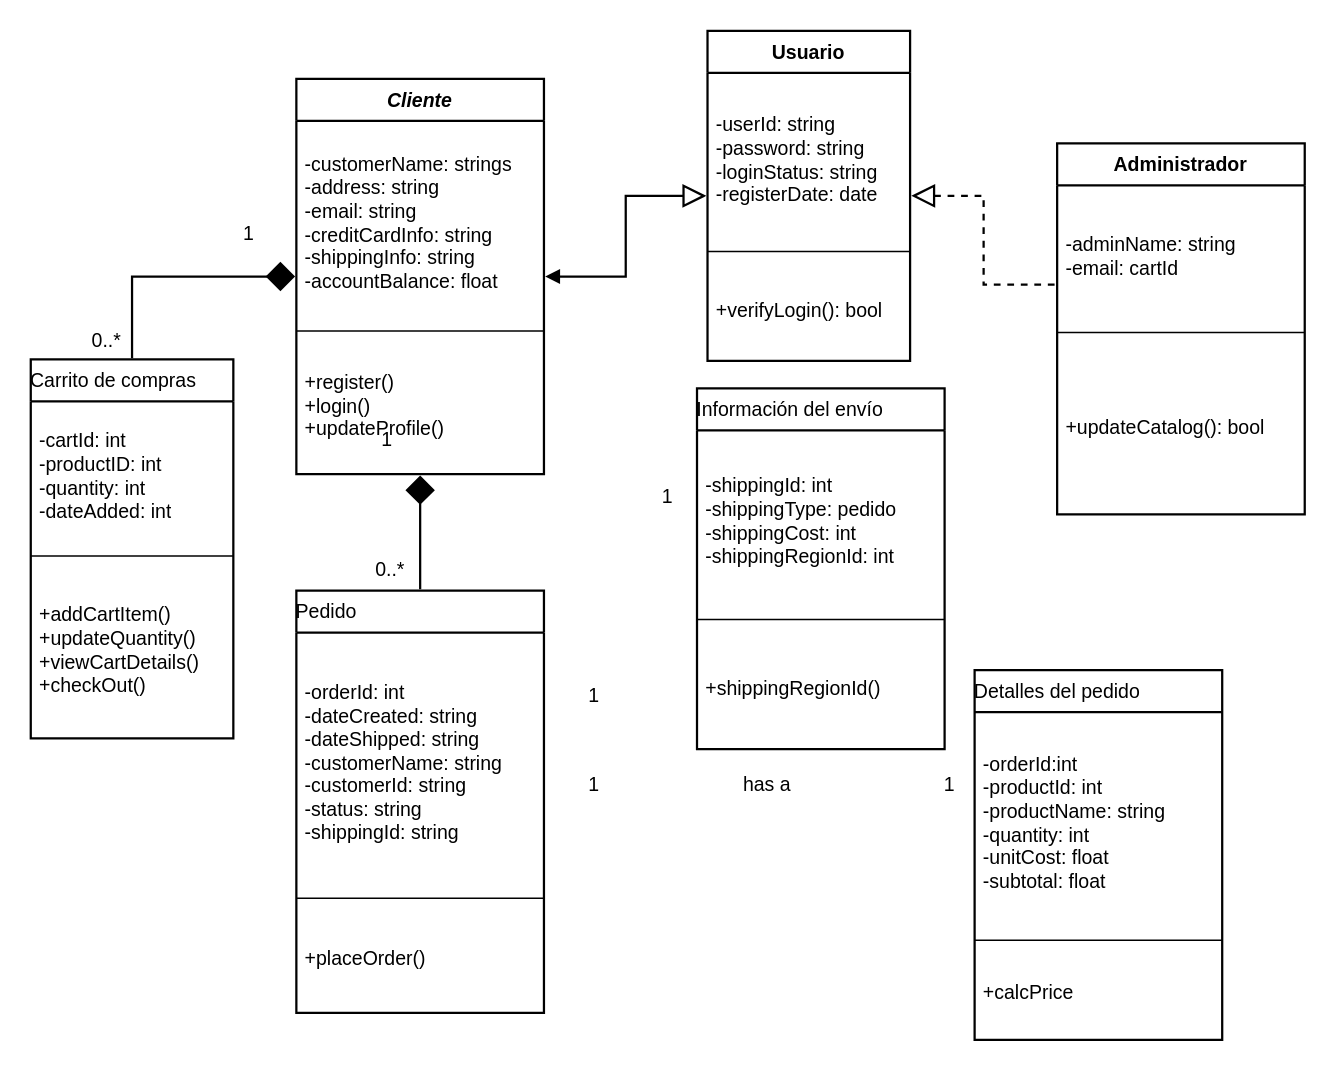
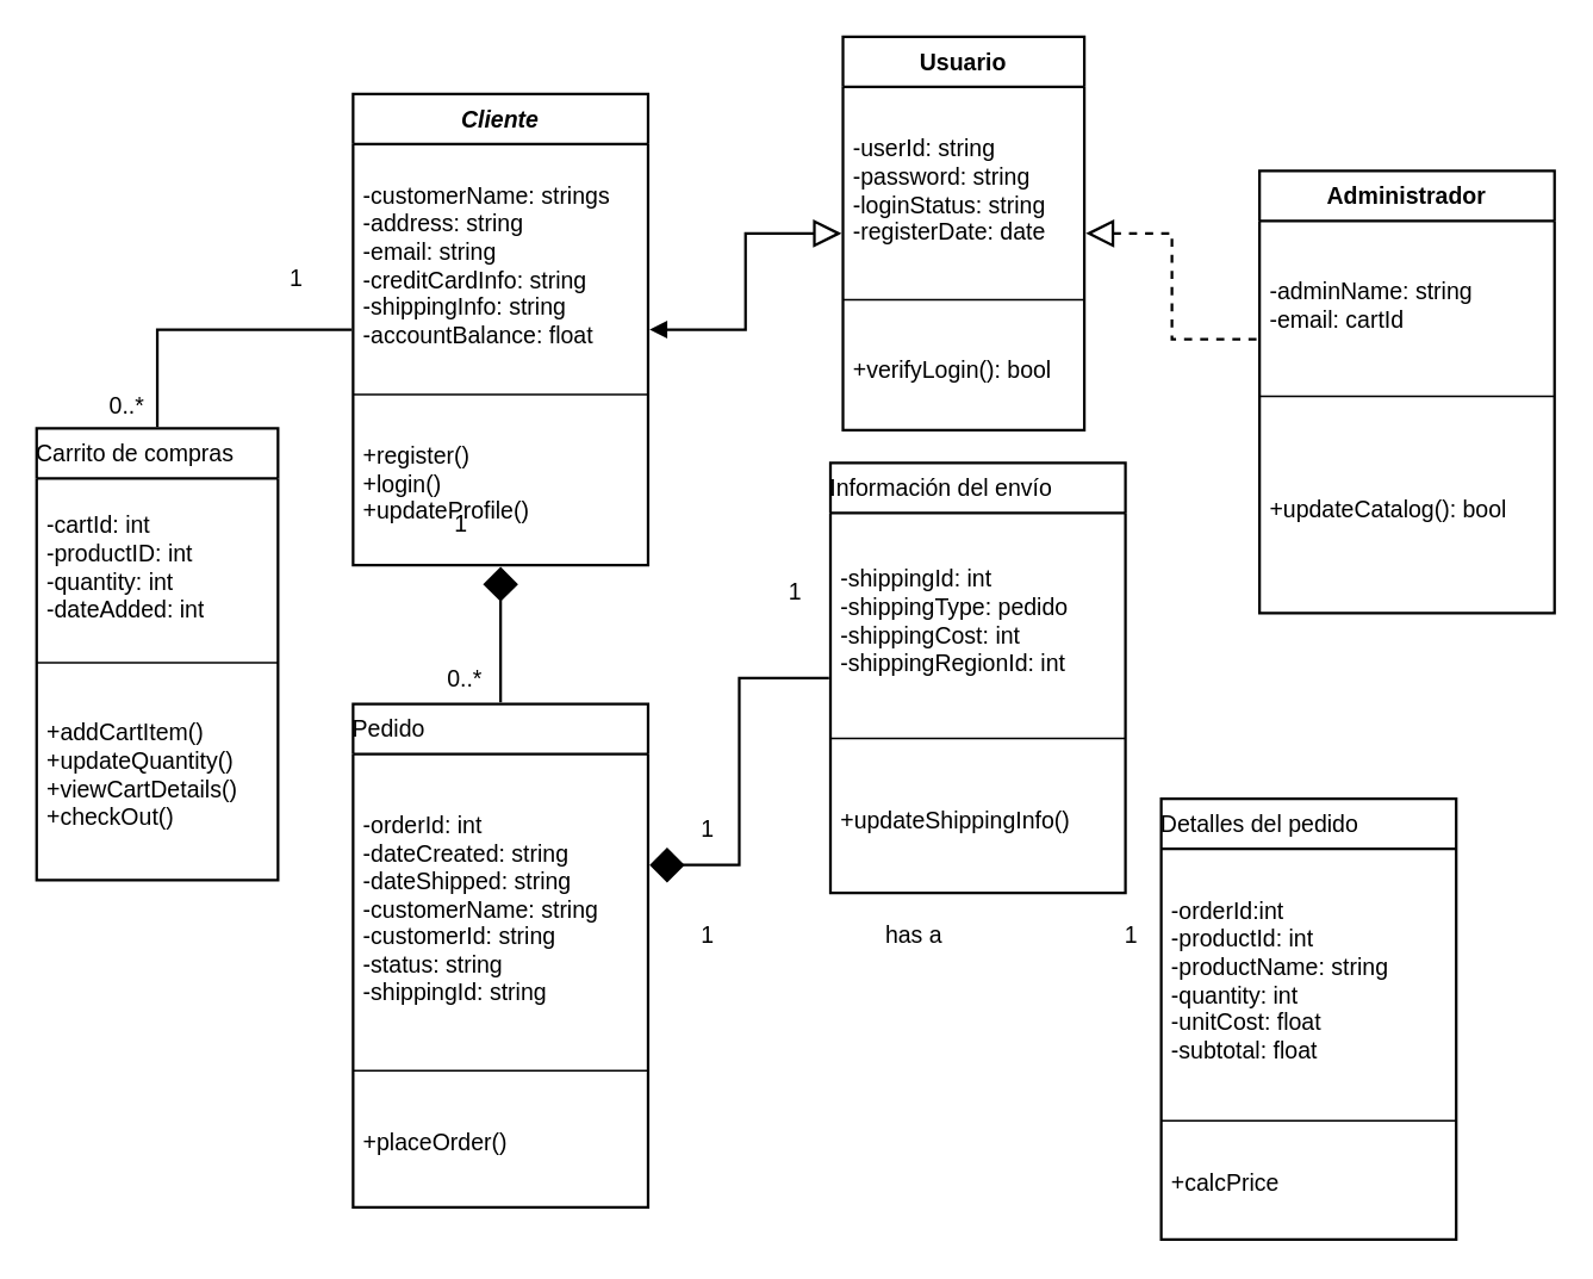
- <mxCell id="31" value="" style="html=1;jettySize=18;whiteSpace=wrap;fontSize=13;strokeWidth=1.5;rounded=1;arcSize=0;edgeStyle=orthogonalEdgeStyle;startArrow=none;;endArrow=diamond;endFill=1;endSize=16;;exitX=0.5;exitY=-0.003;exitPerimeter=0;entryX=-0.005;entryY=0.5;entryPerimeter=0;" parent="1" source="3" target="7" edge="1"><mxGeometry width="100" height="100" relative="1" as="geometry"><Array as="points" /></mxGeometry></mxCell>
+ <mxCell id="31" value="" style="html=1;jettySize=18;whiteSpace=wrap;fontSize=13;strokeWidth=1.5;rounded=1;arcSize=0;edgeStyle=orthogonalEdgeStyle;startArrow=none;endArrow=none;endFill=1;endSize=16;exitX=0.5;exitY=-0.003;exitPerimeter=0;entryX=-0.005;entryY=0.5;entryPerimeter=0;" parent="1" source="3" target="7" edge="1"><mxGeometry width="100" height="100" relative="1" as="geometry"><Array as="points" /></mxGeometry></mxCell>
+ <mxCell id="33" value="" style="html=1;jettySize=18;whiteSpace=wrap;fontSize=13;strokeWidth=1.5;rounded=1;arcSize=0;edgeStyle=orthogonalEdgeStyle;startArrow=diamond;startFill=1;startSize=16;;endArrow=none;;exitX=1.005;exitY=0.32;exitPerimeter=0;entryX=-0.005;entryY=0.5;entryPerimeter=0;" parent="1" source="19" target="23" edge="1"><mxGeometry width="100" height="100" relative="1" as="geometry"><Array as="points" /></mxGeometry></mxCell>
- <mxCell id="26" value="+shippingRegionId()" style="part=1;html=1;whiteSpace=wrap;resizeHeight=0;strokeColor=none;fillColor=none;align=left;verticalAlign=middle;spacingLeft=4;spacingRight=4;overflow=hidden;rotatable=0;points=[[0,0.5],[1,0.5]];portConstraint=eastwest;swimlaneFillColor=#ffffff;whiteSpace=wrap;fontSize=13;fontColor=#000000;" parent="23" vertex="1"><mxGeometry y="158" width="165" height="82.5" as="geometry" /></mxCell>
+ <mxCell id="26" value="+updateShippingInfo()" style="part=1;html=1;whiteSpace=wrap;resizeHeight=0;strokeColor=none;fillColor=none;align=left;verticalAlign=middle;spacingLeft=4;spacingRight=4;overflow=hidden;rotatable=0;points=[[0,0.5],[1,0.5]];portConstraint=eastwest;swimlaneFillColor=#ffffff;whiteSpace=wrap;fontSize=13;fontColor=#000000;" parent="23" vertex="1"><mxGeometry y="158" width="165" height="82.5" as="geometry" /></mxCell>
